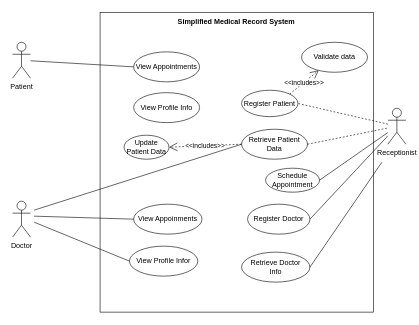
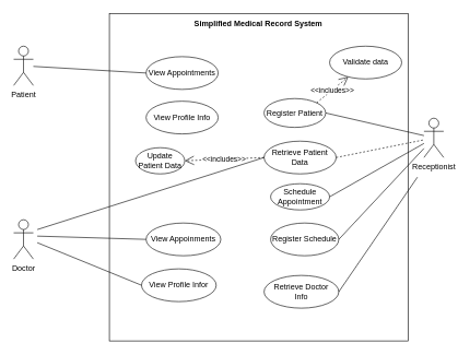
- <mxCell id="21" value="" style="endArrow=none;html=1;rounded=0;entryX=1;entryY=0.5;entryDx=0;entryDy=0;dashed=1;" edge="1" parent="1" source="20" target="8"><mxGeometry width="50" height="50" relative="1" as="geometry"><mxPoint x="76" y="569" as="sourcePoint" /><mxPoint x="309" y="300" as="targetPoint" /></mxGeometry></mxCell>
+ <mxCell id="21" value="" style="endArrow=none;html=1;rounded=0;entryX=1;entryY=0.5;entryDx=0;entryDy=0;" edge="1" parent="1" source="20" target="8"><mxGeometry width="50" height="50" relative="1" as="geometry"><mxPoint x="76" y="569" as="sourcePoint" /><mxPoint x="309" y="300" as="targetPoint" /></mxGeometry></mxCell>
- <mxCell id="7" value="Schedule Appointment" style="ellipse;whiteSpace=wrap;html=1;" vertex="1" parent="2"><mxGeometry x="276" y="260" width="90" height="40" as="geometry" /></mxCell>
+ <mxCell id="7" value="Schedule Appointment" style="ellipse;whiteSpace=wrap;html=1;" vertex="1" parent="2"><mxGeometry x="246" y="260" width="90" height="40" as="geometry" /></mxCell>
- <mxCell id="15" value="Register Doctor" style="ellipse;whiteSpace=wrap;html=1;" vertex="1" parent="2"><mxGeometry x="246" y="320" width="104" height="50" as="geometry" /></mxCell>
+ <mxCell id="15" value="Register Schedule" style="ellipse;whiteSpace=wrap;html=1;" vertex="1" parent="2"><mxGeometry x="246" y="320" width="104" height="50" as="geometry" /></mxCell>
